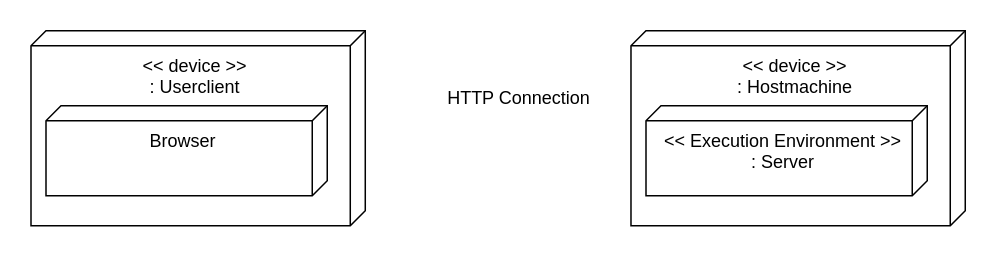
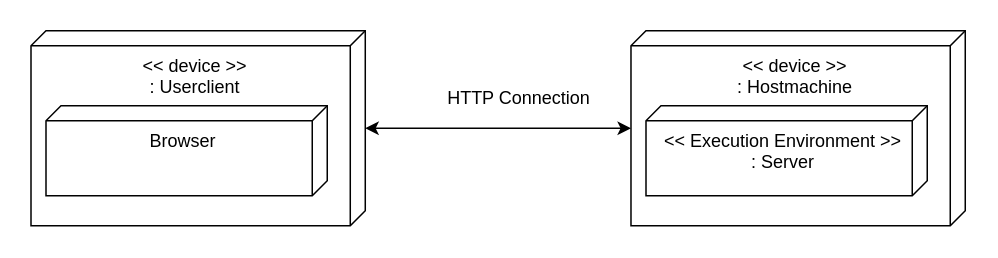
+ <mxCell id="2" value="" style="edgeStyle=orthogonalEdgeStyle;rounded=0;orthogonalLoop=1;jettySize=auto;html=1;startArrow=classic;startFill=1;strokeWidth=1;" edge="1" parent="1" source="3" target="5"><mxGeometry relative="1" as="geometry" /></mxCell>
